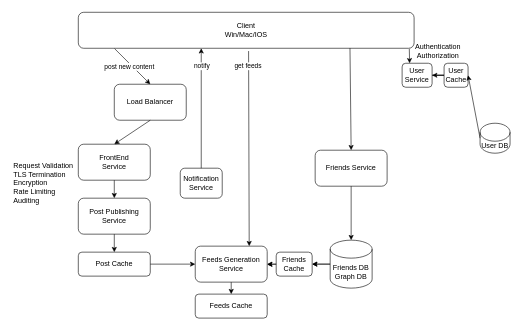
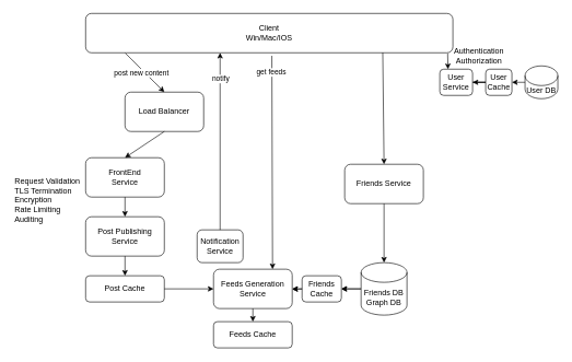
- <mxCell id="12" value="User DB" style="shape=cylinder3;whiteSpace=wrap;html=1;boundedLbl=1;backgroundOutline=1;size=15;" vertex="1" parent="1"><mxGeometry x="800" y="205" width="50" height="50" as="geometry" /></mxCell>
+ <mxCell id="12" value="User DB" style="shape=cylinder3;whiteSpace=wrap;html=1;boundedLbl=1;backgroundOutline=1;size=15;" vertex="1" parent="1"><mxGeometry x="800" y="100" width="50" height="50" as="geometry" /></mxCell>
- <mxCell id="20" value="Notification Service" style="rounded=1;whiteSpace=wrap;html=1;" vertex="1" parent="1"><mxGeometry x="300" y="280" width="70" height="50" as="geometry" /></mxCell>
+ <mxCell id="20" value="Notification Service" style="rounded=1;whiteSpace=wrap;html=1;" vertex="1" parent="1"><mxGeometry x="300" y="350" width="70" height="50" as="geometry" /></mxCell>
